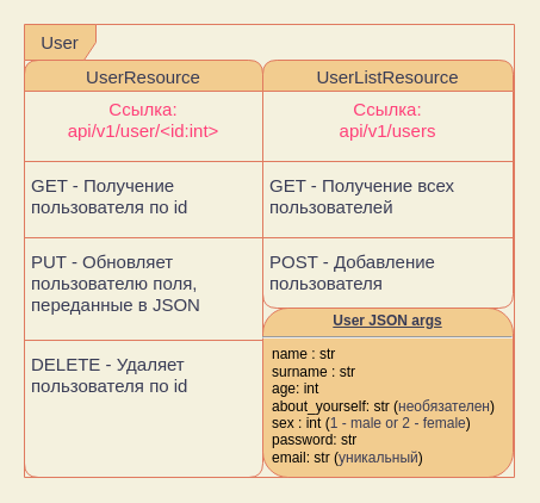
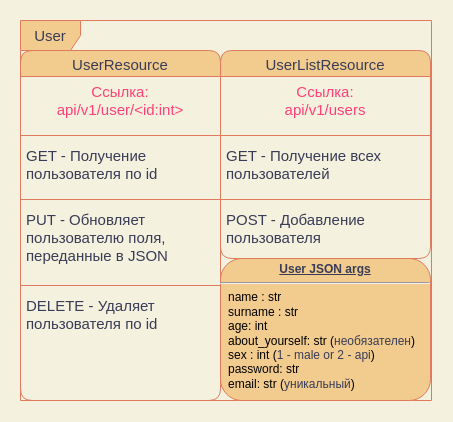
- <mxCell id="17" value="&lt;p style=&quot;margin: 0px ; margin-top: 4px ; text-align: center ; text-decoration: underline&quot;&gt;&lt;b&gt;User JSON args&lt;/b&gt;&lt;/p&gt;&lt;hr&gt;&lt;p style=&quot;margin: 0px ; margin-left: 8px&quot;&gt;&lt;font color=&quot;#000000&quot;&gt;name : str&lt;/font&gt;&lt;/p&gt;&lt;p style=&quot;margin: 0px ; margin-left: 8px&quot;&gt;&lt;font color=&quot;#000000&quot;&gt;surname : str&lt;br&gt;age: int&lt;/font&gt;&lt;/p&gt;&lt;p style=&quot;margin: 0px ; margin-left: 8px&quot;&gt;&lt;font color=&quot;#000000&quot;&gt;about_yourself: str (&lt;/font&gt;необязателен&lt;font color=&quot;#000000&quot;&gt;)&lt;/font&gt;&lt;/p&gt;&lt;p style=&quot;margin: 0px ; margin-left: 8px&quot;&gt;&lt;font color=&quot;#000000&quot;&gt;sex : int (&lt;/font&gt;1 - male or 2 - female&lt;font color=&quot;#000000&quot;&gt;)&lt;/font&gt;&lt;/p&gt;&lt;p style=&quot;margin: 0px ; margin-left: 8px&quot;&gt;&lt;font color=&quot;#000000&quot;&gt;password: str&lt;/font&gt;&lt;/p&gt;&lt;p style=&quot;margin: 0px ; margin-left: 8px&quot;&gt;&lt;font color=&quot;#000000&quot;&gt;email: str (&lt;/font&gt;уникальный&lt;font color=&quot;#000000&quot;&gt;)&lt;/font&gt;&lt;/p&gt;" style="verticalAlign=top;align=left;overflow=fill;fontSize=12;fontFamily=Helvetica;html=1;fontColor=#393C56;fillColor=#F2CC8F;strokeColor=#E07A5F;rounded=1;" parent="1" vertex="1"><mxGeometry x="220" y="258" width="210" height="142" as="geometry" /></mxCell>
+ <mxCell id="17" value="&lt;p style=&quot;margin: 0px ; margin-top: 4px ; text-align: center ; text-decoration: underline&quot;&gt;&lt;b&gt;User JSON args&lt;/b&gt;&lt;/p&gt;&lt;hr&gt;&lt;p style=&quot;margin: 0px ; margin-left: 8px&quot;&gt;&lt;font color=&quot;#000000&quot;&gt;name : str&lt;/font&gt;&lt;/p&gt;&lt;p style=&quot;margin: 0px ; margin-left: 8px&quot;&gt;&lt;font color=&quot;#000000&quot;&gt;surname : str&lt;br&gt;age: int&lt;/font&gt;&lt;/p&gt;&lt;p style=&quot;margin: 0px ; margin-left: 8px&quot;&gt;&lt;font color=&quot;#000000&quot;&gt;about_yourself: str (&lt;/font&gt;необязателен&lt;font color=&quot;#000000&quot;&gt;)&lt;/font&gt;&lt;/p&gt;&lt;p style=&quot;margin: 0px ; margin-left: 8px&quot;&gt;&lt;font color=&quot;#000000&quot;&gt;sex : int (&lt;/font&gt;1 - male or 2 - api&lt;font color=&quot;#000000&quot;&gt;)&lt;/font&gt;&lt;/p&gt;&lt;p style=&quot;margin: 0px ; margin-left: 8px&quot;&gt;&lt;font color=&quot;#000000&quot;&gt;password: str&lt;/font&gt;&lt;/p&gt;&lt;p style=&quot;margin: 0px ; margin-left: 8px&quot;&gt;&lt;font color=&quot;#000000&quot;&gt;email: str (&lt;/font&gt;уникальный&lt;font color=&quot;#000000&quot;&gt;)&lt;/font&gt;&lt;/p&gt;" style="verticalAlign=top;align=left;overflow=fill;fontSize=12;fontFamily=Helvetica;html=1;fontColor=#393C56;fillColor=#F2CC8F;strokeColor=#E07A5F;rounded=1;" parent="1" vertex="1"><mxGeometry x="220" y="258" width="210" height="142" as="geometry" /></mxCell>
